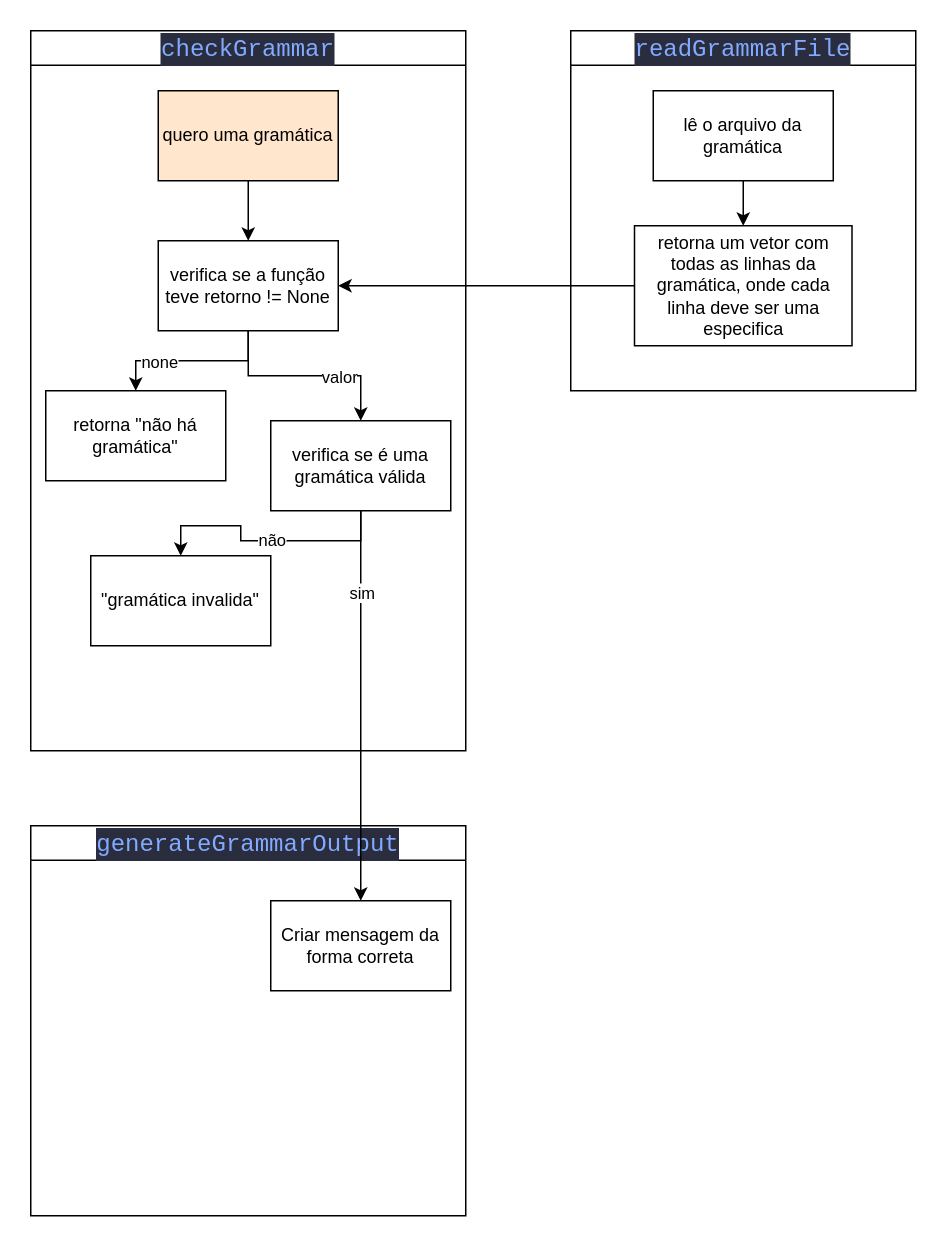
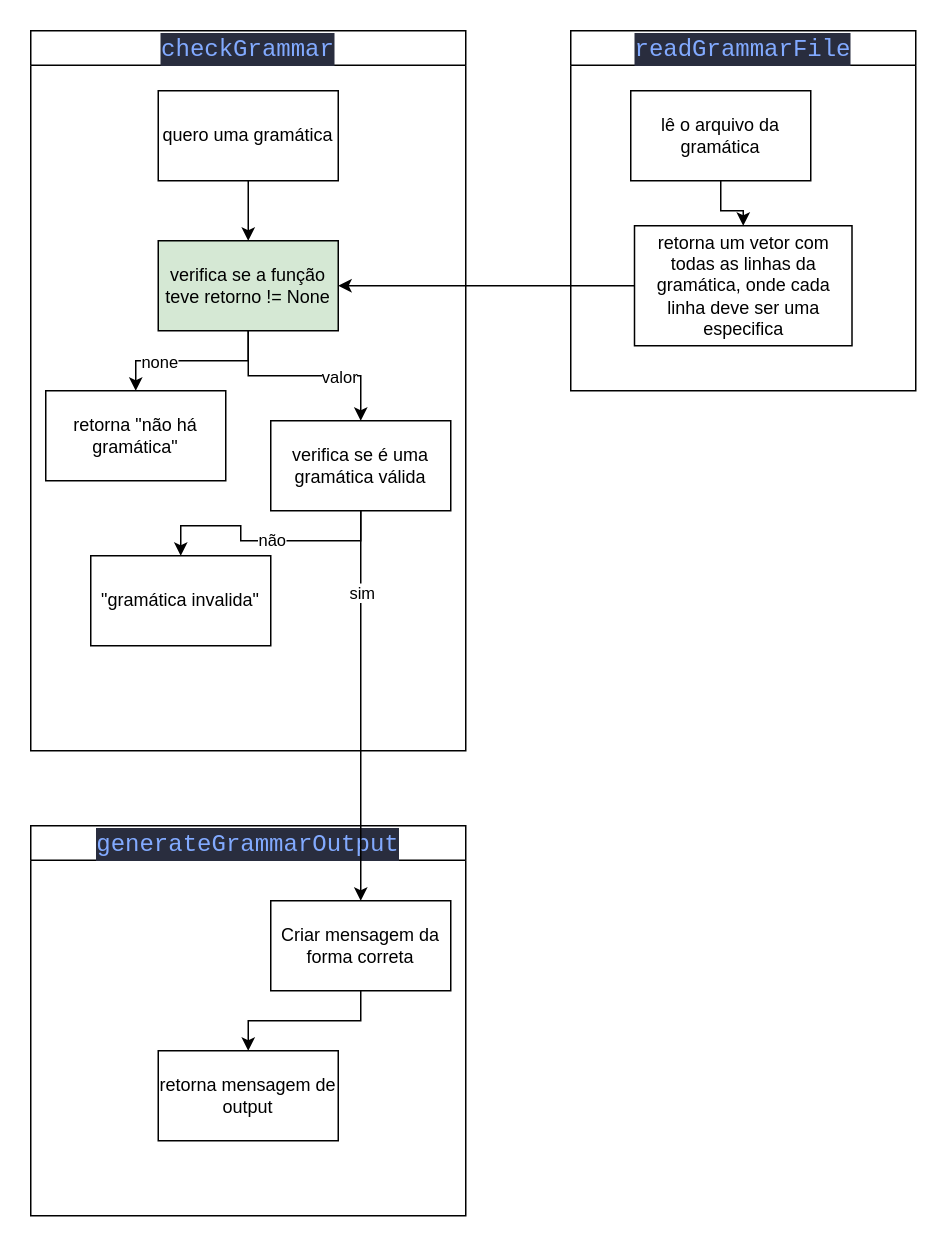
- <mxCell id="7" value="quero uma gramática" style="rounded=0;whiteSpace=wrap;html=1;fillColor=#ffe6cc;" vertex="1" parent="6"><mxGeometry x="85" y="40" width="120" height="60" as="geometry" /></mxCell>
+ <mxCell id="7" value="quero uma gramática" style="rounded=0;whiteSpace=wrap;html=1;" vertex="1" parent="6"><mxGeometry x="85" y="40" width="120" height="60" as="geometry" /></mxCell>
- <mxCell id="4" value="lê o arquivo da gramática" style="rounded=0;whiteSpace=wrap;html=1;" vertex="1" parent="2"><mxGeometry x="55" y="40" width="120" height="60" as="geometry" /></mxCell>
+ <mxCell id="4" value="lê o arquivo da gramática" style="rounded=0;whiteSpace=wrap;html=1;" vertex="1" parent="2"><mxGeometry x="40" y="40" width="120" height="60" as="geometry" /></mxCell>
- <mxCell id="12" value="verifica se a função teve retorno != None" style="rounded=0;whiteSpace=wrap;html=1;" vertex="1" parent="6"><mxGeometry x="85" y="140" width="120" height="60" as="geometry" /></mxCell>
+ <mxCell id="12" value="verifica se a função teve retorno != None" style="rounded=0;whiteSpace=wrap;html=1;fillColor=#d5e8d4;" vertex="1" parent="6"><mxGeometry x="85" y="140" width="120" height="60" as="geometry" /></mxCell>
+ <mxCell id="21" style="edgeStyle=orthogonalEdgeStyle;rounded=0;orthogonalLoop=1;jettySize=auto;html=1;" edge="1" parent="20" source="22" target="23"><mxGeometry relative="1" as="geometry" /></mxCell>
+ <mxCell id="23" value="retorna mensagem de output" style="rounded=0;whiteSpace=wrap;html=1;" vertex="1" parent="20"><mxGeometry x="85" y="150" width="120" height="60" as="geometry" /></mxCell>
